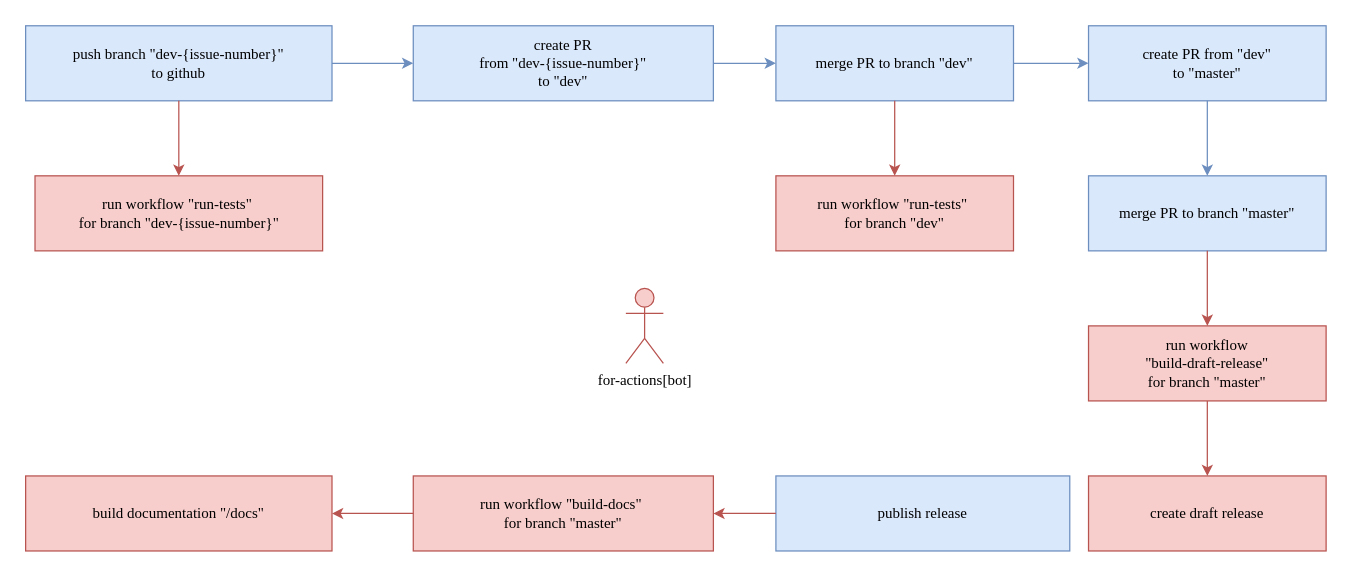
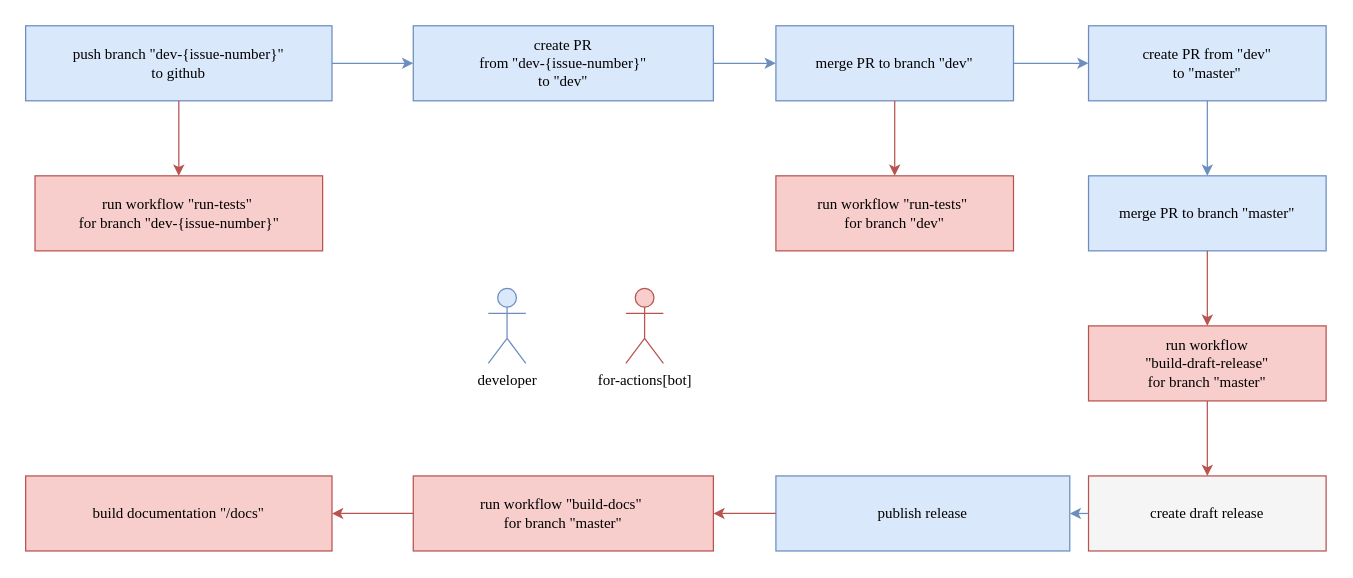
+ <mxCell id="4" value="developer" style="shape=umlActor;verticalLabelPosition=bottom;verticalAlign=top;html=1;outlineConnect=0;fillColor=#dae8fc;strokeColor=#6c8ebf;fontFamily=Verdana;fontSize=12;" parent="1" vertex="1"><mxGeometry x="390" y="230" width="30" height="60" as="geometry" /></mxCell>
+ <mxCell id="22" value="" style="endArrow=classic;html=1;fontFamily=Verdana;fontSize=12;entryX=1;entryY=0.5;entryDx=0;entryDy=0;fillColor=#dae8fc;strokeColor=#6c8ebf;exitX=0;exitY=0.5;exitDx=0;exitDy=0;" parent="1" source="13" target="21" edge="1"><mxGeometry width="50" height="50" relative="1" as="geometry"><mxPoint x="1215" y="290" as="sourcePoint" /><mxPoint x="1270" y="490" as="targetPoint" /></mxGeometry></mxCell>
- <mxCell id="13" value="create draft release" style="rounded=0;whiteSpace=wrap;html=1;fontFamily=Verdana;fontSize=12;fillColor=#f8cecc;strokeColor=#b85450;" parent="1" vertex="1"><mxGeometry x="870" y="380" width="190" height="60" as="geometry" /></mxCell>
+ <mxCell id="13" value="create draft release" style="rounded=0;whiteSpace=wrap;html=1;fontFamily=Verdana;fontSize=12;fillColor=#f5f5f5;strokeColor=#b85450;" parent="1" vertex="1"><mxGeometry x="870" y="380" width="190" height="60" as="geometry" /></mxCell>
